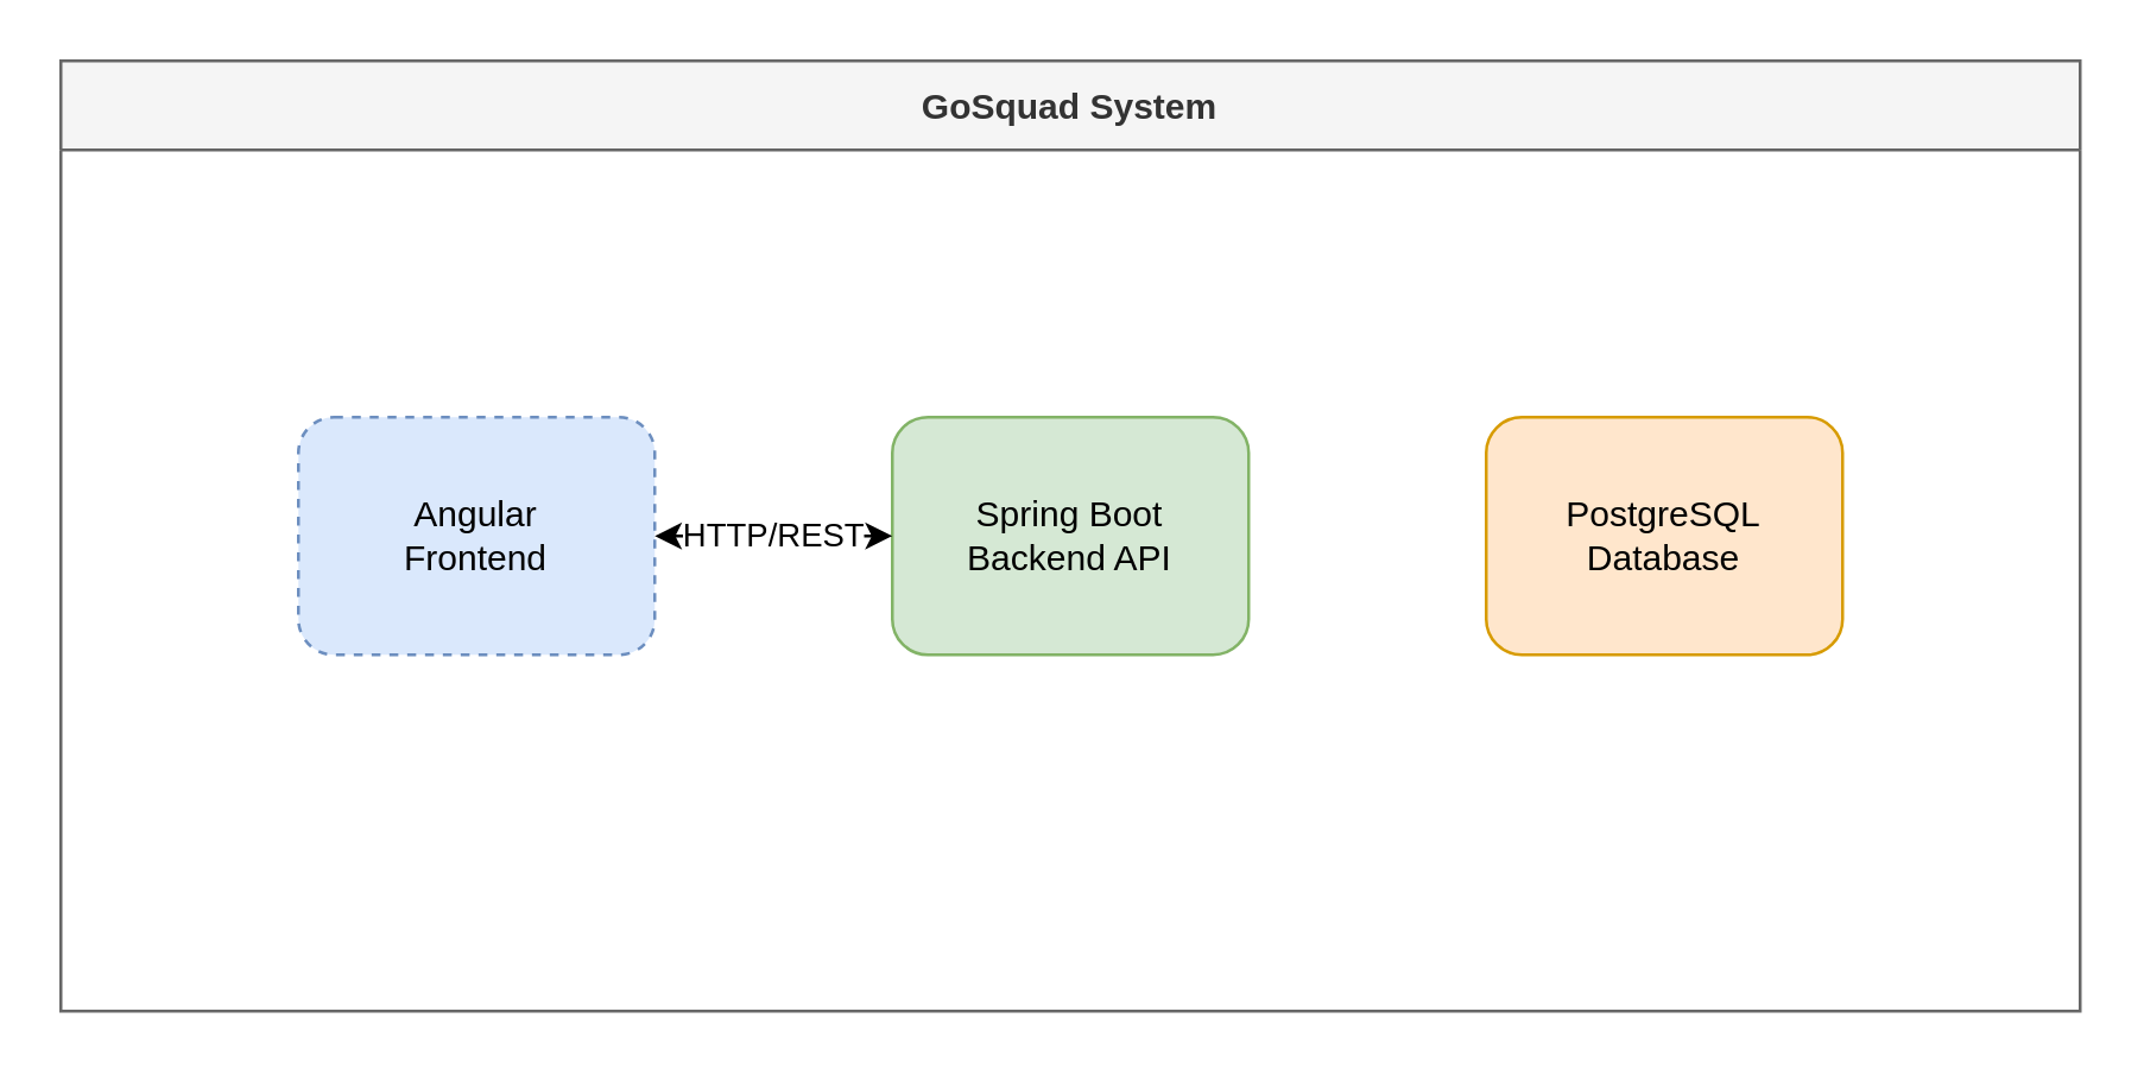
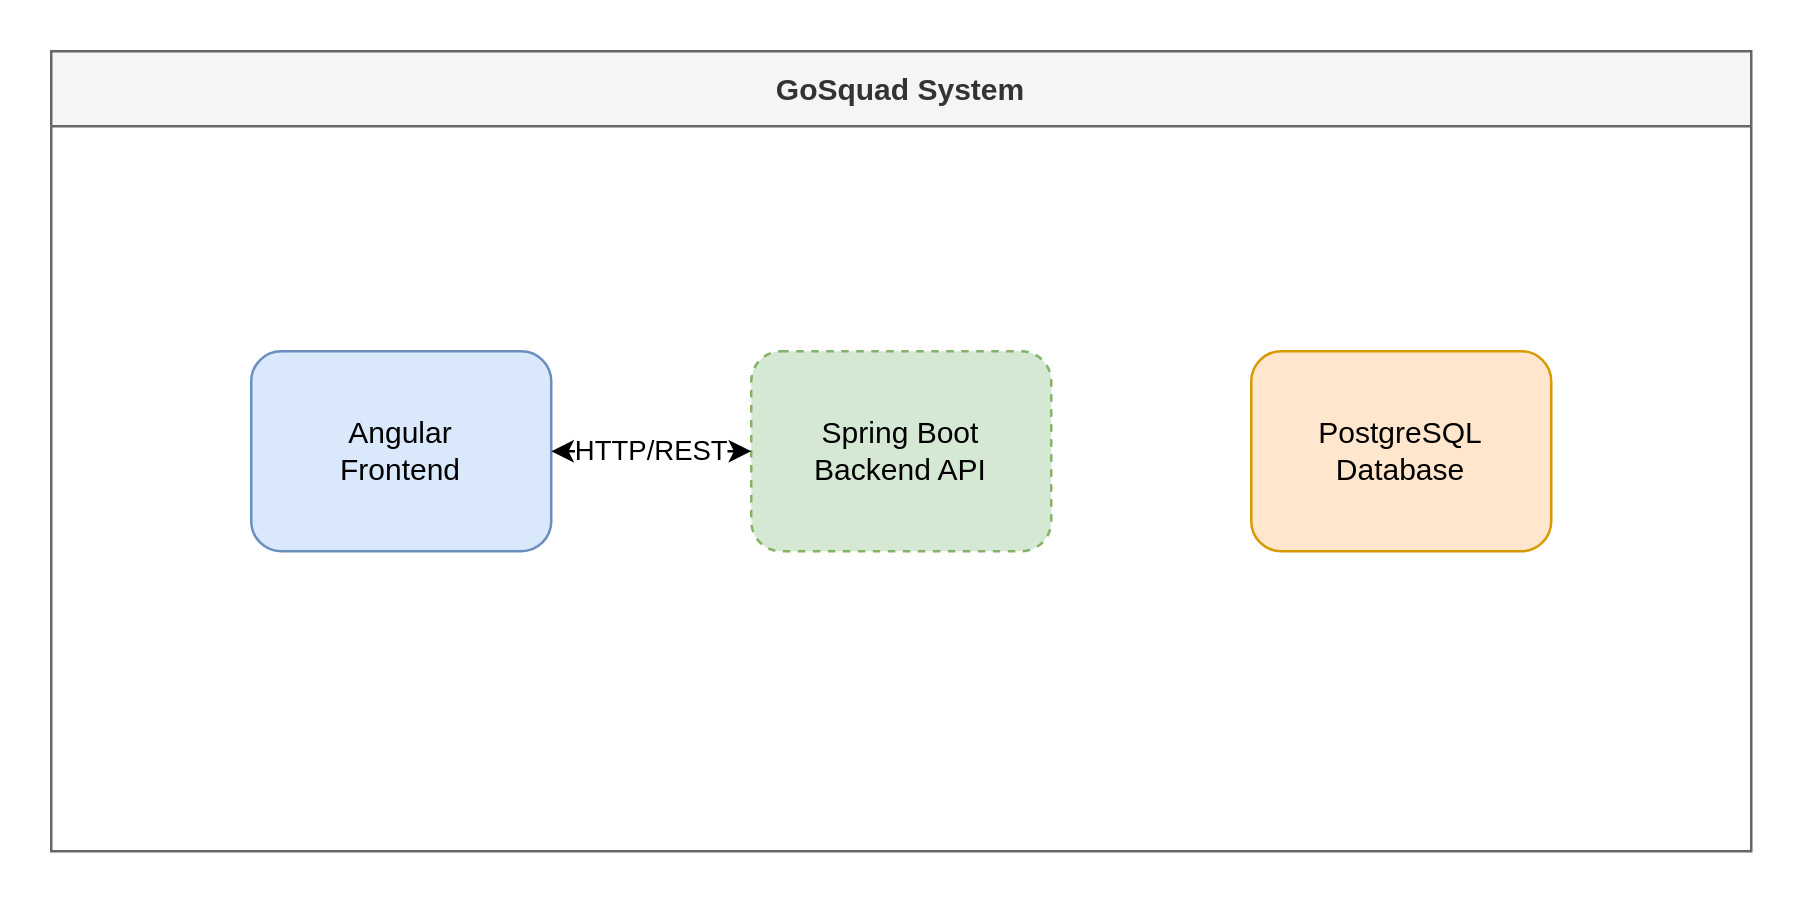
- <mxCell id="3" value="Angular&#10;Frontend" style="rounded=1;whiteSpace=wrap;html=1;fillColor=#dae8fc;strokeColor=#6c8ebf;dashed=1;" vertex="1" parent="2"><mxGeometry x="80" y="120" width="120" height="80" as="geometry" /></mxCell>
+ <mxCell id="3" value="Angular&#10;Frontend" style="rounded=1;whiteSpace=wrap;html=1;fillColor=#dae8fc;strokeColor=#6c8ebf;" vertex="1" parent="2"><mxGeometry x="80" y="120" width="120" height="80" as="geometry" /></mxCell>
- <mxCell id="4" value="Spring Boot&#10;Backend API" style="rounded=1;whiteSpace=wrap;html=1;fillColor=#d5e8d4;strokeColor=#82b366;" vertex="1" parent="2"><mxGeometry x="280" y="120" width="120" height="80" as="geometry" /></mxCell>
+ <mxCell id="4" value="Spring Boot&#10;Backend API" style="rounded=1;whiteSpace=wrap;html=1;fillColor=#d5e8d4;strokeColor=#82b366;dashed=1;" vertex="1" parent="2"><mxGeometry x="280" y="120" width="120" height="80" as="geometry" /></mxCell>
